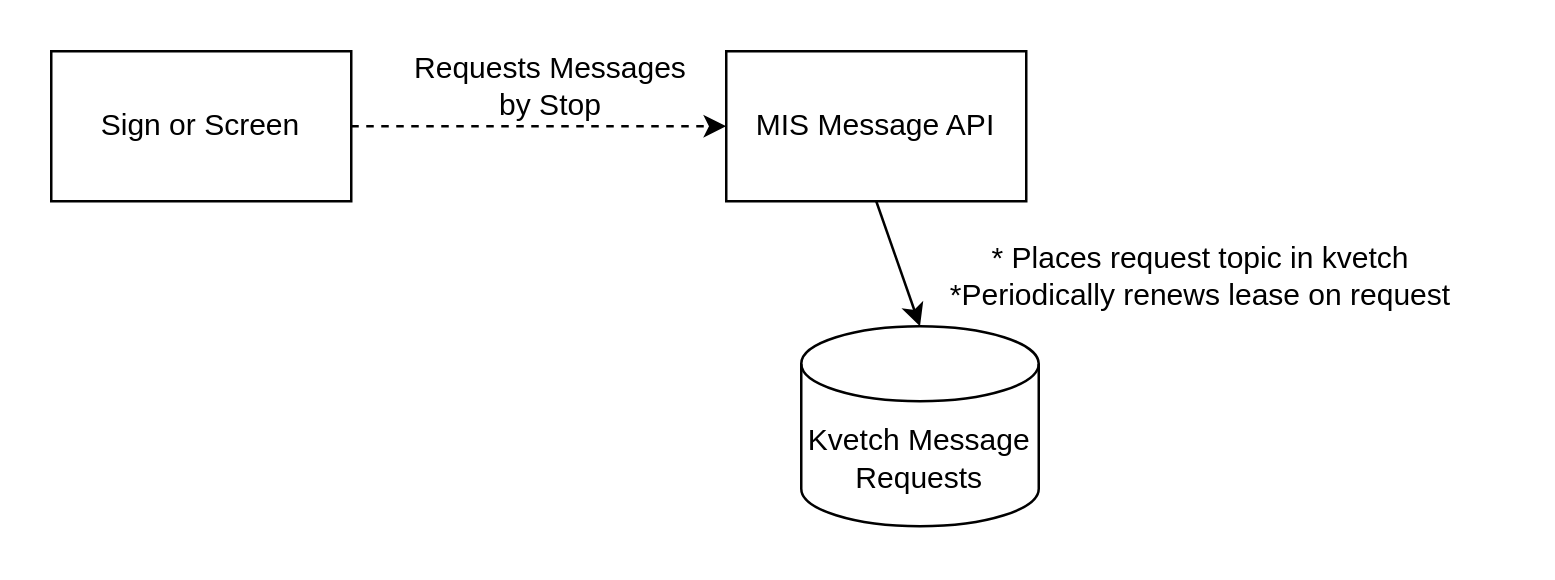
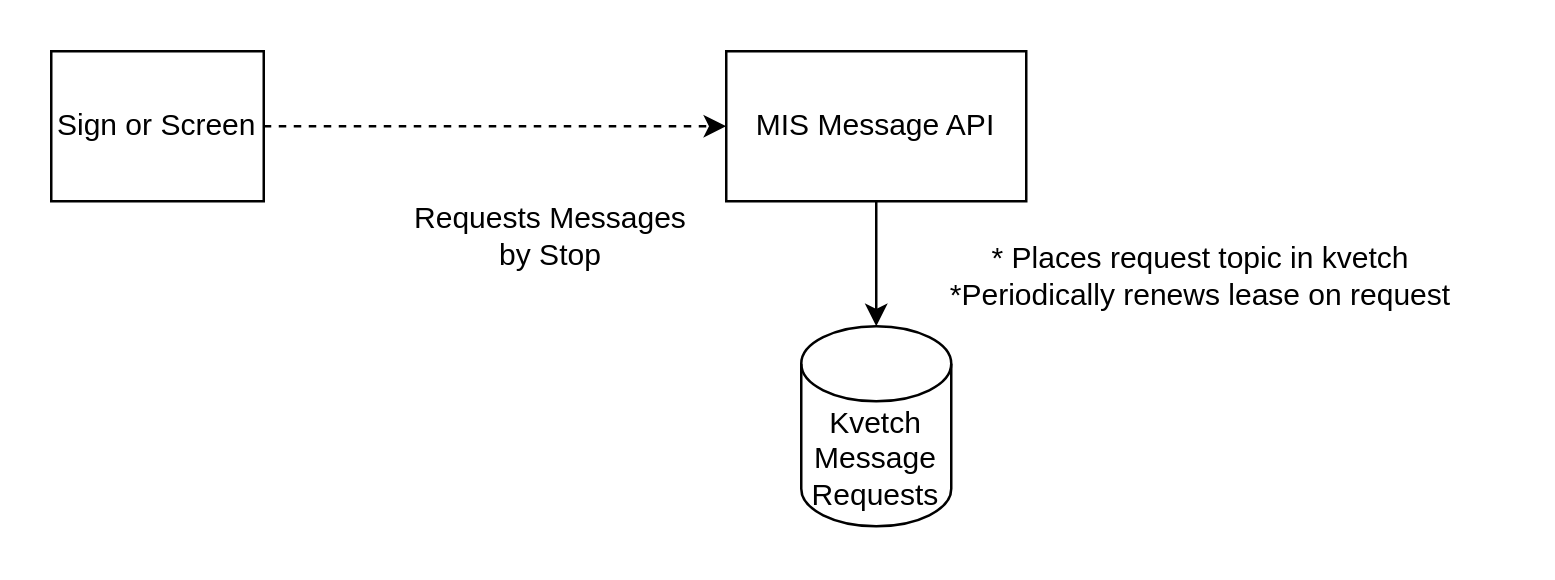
- <mxCell id="5" value="&lt;div&gt;Requests Messages by Stop&lt;/div&gt;" style="text;html=1;strokeColor=none;fillColor=none;align=center;verticalAlign=middle;whiteSpace=wrap;rounded=0;" vertex="1" parent="1"><mxGeometry x="160" y="24" width="120" height="20" as="geometry" /></mxCell>
+ <mxCell id="5" value="&lt;div&gt;Requests Messages by Stop&lt;/div&gt;" style="text;html=1;strokeColor=none;fillColor=none;align=center;verticalAlign=middle;whiteSpace=wrap;rounded=0;" vertex="1" parent="1"><mxGeometry x="160" y="84" width="120" height="20" as="geometry" /></mxCell>
- <mxCell id="2" value="Sign or Screen" style="rounded=0;whiteSpace=wrap;html=1;" vertex="1" parent="1"><mxGeometry x="20" y="20" width="120" height="60" as="geometry" /></mxCell>
+ <mxCell id="2" value="Sign or Screen" style="rounded=0;whiteSpace=wrap;html=1;" vertex="1" parent="1"><mxGeometry x="20" y="20" width="85" height="60" as="geometry" /></mxCell>
- <mxCell id="6" value="&lt;div&gt;Kvetch Message&lt;/div&gt;&lt;div&gt;Requests&lt;br&gt;&lt;/div&gt;" style="shape=cylinder3;whiteSpace=wrap;html=1;boundedLbl=1;backgroundOutline=1;size=15;" vertex="1" parent="1"><mxGeometry x="320" y="130" width="95" height="80" as="geometry" /></mxCell>
+ <mxCell id="6" value="&lt;div&gt;Kvetch Message&lt;/div&gt;&lt;div&gt;Requests&lt;br&gt;&lt;/div&gt;" style="shape=cylinder3;whiteSpace=wrap;html=1;boundedLbl=1;backgroundOutline=1;size=15;" vertex="1" parent="1"><mxGeometry x="320" y="130" width="60" height="80" as="geometry" /></mxCell>
